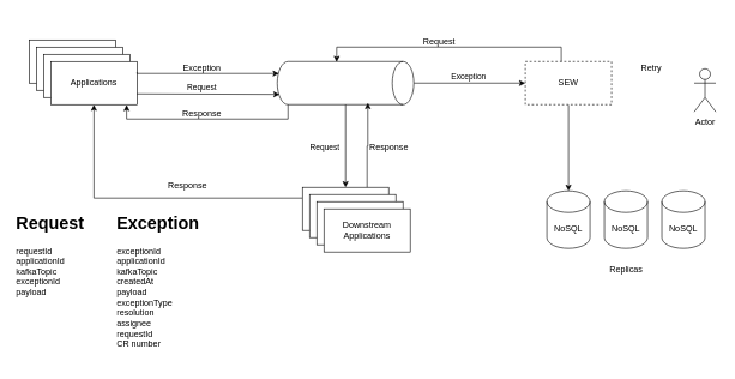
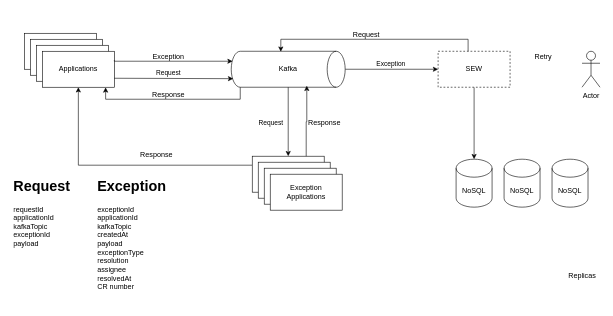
+ <mxCell id="8" value="Kafka" style="text;html=1;align=center;verticalAlign=middle;whiteSpace=wrap;rounded=0;" vertex="1" parent="1"><mxGeometry x="450" y="100" width="60" height="30" as="geometry" /></mxCell>
- <mxCell id="22" value="Actor" style="shape=umlActor;verticalLabelPosition=bottom;verticalAlign=top;html=1;outlineConnect=0;" vertex="1" parent="1"><mxGeometry x="965" y="95" width="30" height="60" as="geometry" /></mxCell>
+ <mxCell id="22" value="Actor" style="shape=umlActor;verticalLabelPosition=bottom;verticalAlign=top;html=1;outlineConnect=0;" vertex="1" parent="1"><mxGeometry x="970" y="85" width="30" height="60" as="geometry" /></mxCell>
- <mxCell id="15" value="&lt;div&gt;Downstream&lt;/div&gt;Applications" style="rounded=0;whiteSpace=wrap;html=1;" vertex="1" parent="1"><mxGeometry x="450" y="290" width="120" height="60" as="geometry" /></mxCell>
+ <mxCell id="15" value="&lt;div&gt;Exception&lt;/div&gt;Applications" style="rounded=0;whiteSpace=wrap;html=1;" vertex="1" parent="1"><mxGeometry x="450" y="290" width="120" height="60" as="geometry" /></mxCell>
- <mxCell id="28" value="&lt;div&gt;Replicas&lt;/div&gt;" style="text;html=1;align=center;verticalAlign=middle;resizable=0;points=[];autosize=1;strokeColor=none;fillColor=none;" vertex="1" parent="1"><mxGeometry x="835" y="360" width="70" height="30" as="geometry" /></mxCell>
+ <mxCell id="28" value="&lt;div&gt;Replicas&lt;/div&gt;" style="text;html=1;align=center;verticalAlign=middle;resizable=0;points=[];autosize=1;strokeColor=none;fillColor=none;" vertex="1" parent="1"><mxGeometry x="935" y="445" width="70" height="30" as="geometry" /></mxCell>
- <mxCell id="30" value="&lt;h1 style=&quot;margin-top: 0px;&quot;&gt;Exception&lt;br&gt;&lt;/h1&gt;&lt;div&gt;exceptionId&lt;/div&gt;&lt;div&gt;applicationId&lt;/div&gt;&lt;div&gt;kafkaTopic&lt;/div&gt;&lt;div&gt;createdAt&lt;/div&gt;&lt;div&gt;payload&lt;/div&gt;&lt;div&gt;exceptionType&lt;/div&gt;&lt;div&gt;resolution&lt;/div&gt;&lt;div&gt;assignee&lt;/div&gt;&lt;div&gt;requestId&lt;/div&gt;&lt;div&gt;CR number&lt;/div&gt;" style="text;html=1;whiteSpace=wrap;overflow=hidden;rounded=0;" vertex="1" parent="1"><mxGeometry x="160" y="290" width="180" height="215" as="geometry" /></mxCell>
+ <mxCell id="30" value="&lt;h1 style=&quot;margin-top: 0px;&quot;&gt;Exception&lt;br&gt;&lt;/h1&gt;&lt;div&gt;exceptionId&lt;/div&gt;&lt;div&gt;applicationId&lt;/div&gt;&lt;div&gt;kafkaTopic&lt;/div&gt;&lt;div&gt;createdAt&lt;/div&gt;&lt;div&gt;payload&lt;/div&gt;&lt;div&gt;exceptionType&lt;/div&gt;&lt;div&gt;resolution&lt;/div&gt;&lt;div&gt;assignee&lt;/div&gt;&lt;div&gt;resolvedAt&lt;/div&gt;&lt;div&gt;CR number&lt;/div&gt;" style="text;html=1;whiteSpace=wrap;overflow=hidden;rounded=0;" vertex="1" parent="1"><mxGeometry x="160" y="290" width="180" height="215" as="geometry" /></mxCell>
